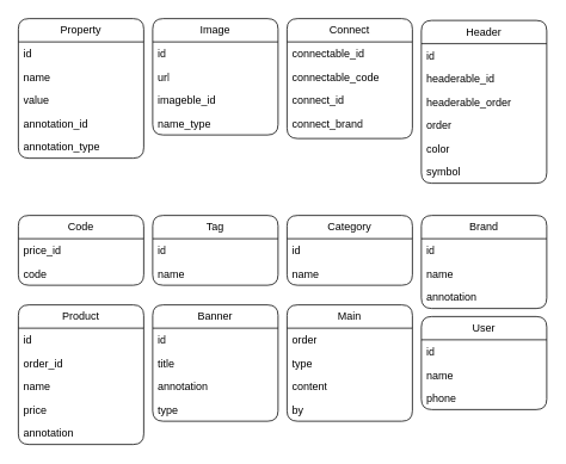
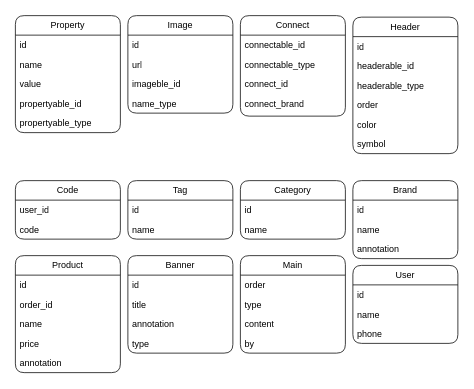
- <mxCell id="31" value="connectable_code" style="text;strokeColor=none;fillColor=none;align=left;verticalAlign=top;spacingLeft=4;spacingRight=4;overflow=hidden;rotatable=0;points=[[0,0.5],[1,0.5]];portConstraint=eastwest;whiteSpace=wrap;html=1;" vertex="1" parent="29"><mxGeometry y="52" width="140" height="26" as="geometry" /></mxCell>
+ <mxCell id="31" value="connectable_type" style="text;strokeColor=none;fillColor=none;align=left;verticalAlign=top;spacingLeft=4;spacingRight=4;overflow=hidden;rotatable=0;points=[[0,0.5],[1,0.5]];portConstraint=eastwest;whiteSpace=wrap;html=1;" vertex="1" parent="29"><mxGeometry y="52" width="140" height="26" as="geometry" /></mxCell>
- <mxCell id="45" value="headerable_order" style="text;strokeColor=none;fillColor=none;align=left;verticalAlign=top;spacingLeft=4;spacingRight=4;overflow=hidden;rotatable=0;points=[[0,0.5],[1,0.5]];portConstraint=eastwest;whiteSpace=wrap;html=1;" vertex="1" parent="42"><mxGeometry y="78" width="140" height="26" as="geometry" /></mxCell>
+ <mxCell id="45" value="headerable_type" style="text;strokeColor=none;fillColor=none;align=left;verticalAlign=top;spacingLeft=4;spacingRight=4;overflow=hidden;rotatable=0;points=[[0,0.5],[1,0.5]];portConstraint=eastwest;whiteSpace=wrap;html=1;" vertex="1" parent="42"><mxGeometry y="78" width="140" height="26" as="geometry" /></mxCell>
- <mxCell id="12" value="annotation_id" style="text;strokeColor=none;fillColor=none;align=left;verticalAlign=top;spacingLeft=4;spacingRight=4;overflow=hidden;rotatable=0;points=[[0,0.5],[1,0.5]];portConstraint=eastwest;whiteSpace=wrap;html=1;" vertex="1" parent="8"><mxGeometry y="104" width="140" height="26" as="geometry" /></mxCell>
+ <mxCell id="12" value="propertyable_id" style="text;strokeColor=none;fillColor=none;align=left;verticalAlign=top;spacingLeft=4;spacingRight=4;overflow=hidden;rotatable=0;points=[[0,0.5],[1,0.5]];portConstraint=eastwest;whiteSpace=wrap;html=1;" vertex="1" parent="8"><mxGeometry y="104" width="140" height="26" as="geometry" /></mxCell>
- <mxCell id="13" value="annotation_type" style="text;strokeColor=none;fillColor=none;align=left;verticalAlign=top;spacingLeft=4;spacingRight=4;overflow=hidden;rotatable=0;points=[[0,0.5],[1,0.5]];portConstraint=eastwest;whiteSpace=wrap;html=1;" vertex="1" parent="8"><mxGeometry y="130" width="140" height="26" as="geometry" /></mxCell>
+ <mxCell id="13" value="propertyable_type" style="text;strokeColor=none;fillColor=none;align=left;verticalAlign=top;spacingLeft=4;spacingRight=4;overflow=hidden;rotatable=0;points=[[0,0.5],[1,0.5]];portConstraint=eastwest;whiteSpace=wrap;html=1;" vertex="1" parent="8"><mxGeometry y="130" width="140" height="26" as="geometry" /></mxCell>
- <mxCell id="35" value="price_id" style="text;strokeColor=none;fillColor=none;align=left;verticalAlign=top;spacingLeft=4;spacingRight=4;overflow=hidden;rotatable=0;points=[[0,0.5],[1,0.5]];portConstraint=eastwest;whiteSpace=wrap;html=1;" vertex="1" parent="34"><mxGeometry y="26" width="140" height="26" as="geometry" /></mxCell>
+ <mxCell id="35" value="user_id" style="text;strokeColor=none;fillColor=none;align=left;verticalAlign=top;spacingLeft=4;spacingRight=4;overflow=hidden;rotatable=0;points=[[0,0.5],[1,0.5]];portConstraint=eastwest;whiteSpace=wrap;html=1;" vertex="1" parent="34"><mxGeometry y="26" width="140" height="26" as="geometry" /></mxCell>
